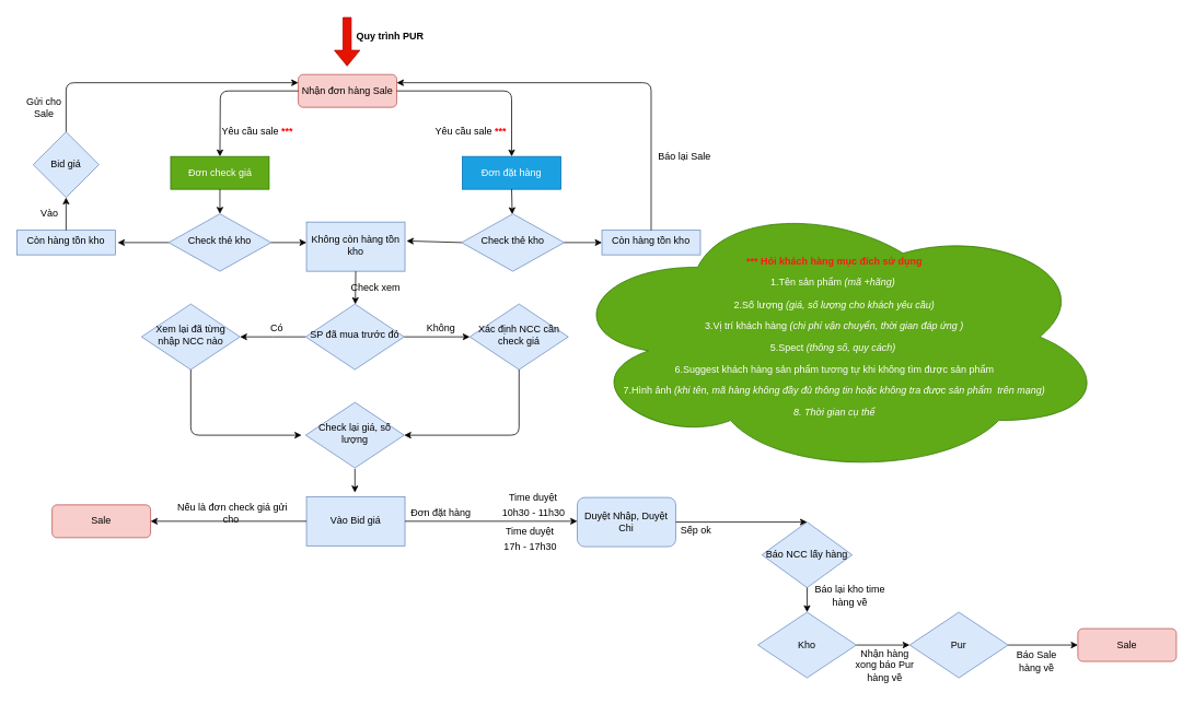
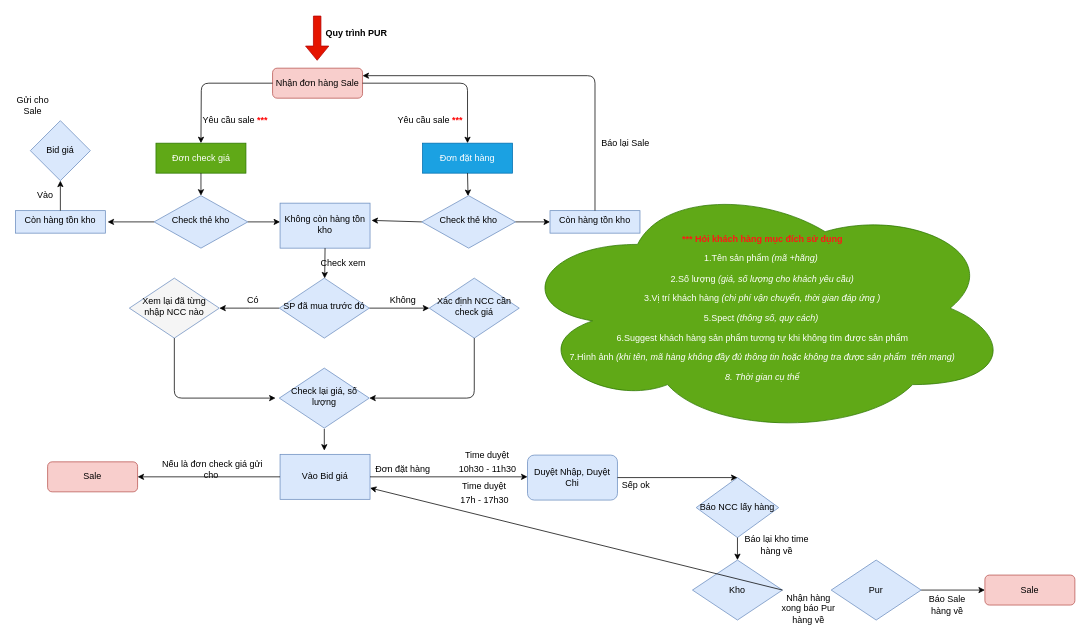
- <mxCell id="45" value="" style="endArrow=classic;html=1;exitX=0.5;exitY=0;exitDx=0;exitDy=0;entryX=0;entryY=0.25;entryDx=0;entryDy=0;" edge="1" parent="1" source="43" target="2"><mxGeometry width="50" height="50" relative="1" as="geometry"><mxPoint x="303" y="330" as="sourcePoint" /><mxPoint x="80" y="90" as="targetPoint" /><Array as="points"><mxPoint x="80" y="100" /></Array></mxGeometry></mxCell>
- <mxCell id="46" value="Gửi cho Sale" style="text;html=1;strokeColor=none;fillColor=none;align=center;verticalAlign=middle;whiteSpace=wrap;rounded=0;" vertex="1" parent="1"><mxGeometry x="20" y="120" width="67" height="20" as="geometry" /></mxCell>
+ <mxCell id="46" value="Gửi cho Sale" style="text;html=1;strokeColor=none;fillColor=none;align=center;verticalAlign=middle;whiteSpace=wrap;rounded=0;" vertex="1" parent="1"><mxGeometry x="10" y="130" width="67" height="20" as="geometry" /></mxCell>
- <mxCell id="9" value="Xem lại đã từng nhập NCC nào" style="rhombus;whiteSpace=wrap;html=1;shadow=0;strokeColor=#6c8ebf;strokeWidth=1;fillColor=#dae8fc;spacing=6;spacingTop=-4;" parent="1" vertex="1"><mxGeometry x="172" y="370" width="120" height="80" as="geometry" /></mxCell>
+ <mxCell id="9" value="Xem lại đã từng nhập NCC nào" style="rhombus;whiteSpace=wrap;html=1;shadow=0;strokeColor=#6c8ebf;strokeWidth=1;fillColor=#f5f5f5;spacing=6;spacingTop=-4;" parent="1" vertex="1"><mxGeometry x="172" y="370" width="120" height="80" as="geometry" /></mxCell>
- <mxCell id="26" value="" style="endArrow=classic;html=1;exitX=1;exitY=0.5;exitDx=0;exitDy=0;" edge="1" parent="1" source="22" target="23"><mxGeometry width="50" height="50" relative="1" as="geometry"><mxPoint x="1063" y="676" as="sourcePoint" /><mxPoint x="1113" y="626" as="targetPoint" /></mxGeometry></mxCell>
+ <mxCell id="26" value="" style="endArrow=classic;html=1;exitX=1;exitY=0.5;exitDx=0;exitDy=0;" edge="1" parent="1" source="22" target="53"><mxGeometry width="50" height="50" relative="1" as="geometry"><mxPoint x="1063" y="676" as="sourcePoint" /><mxPoint x="1113" y="626" as="targetPoint" /></mxGeometry></mxCell>
